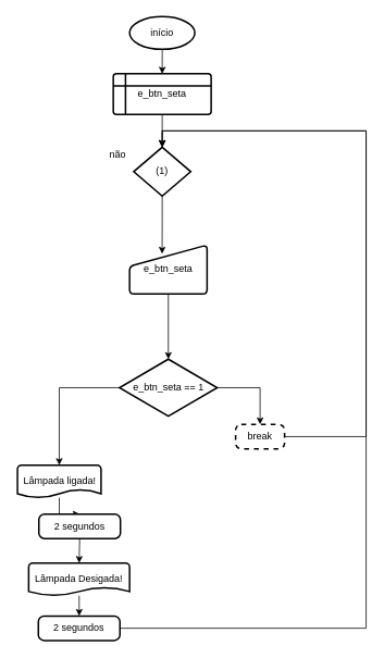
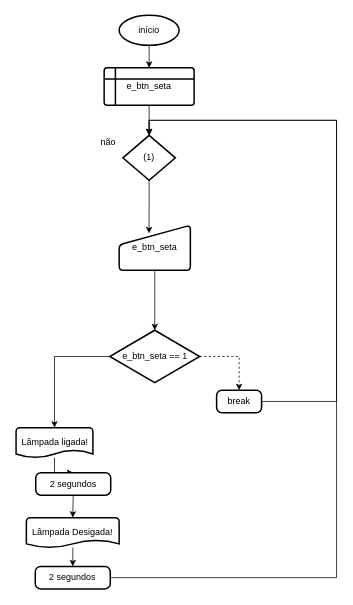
- <mxCell id="10" style="edgeStyle=orthogonalEdgeStyle;rounded=0;orthogonalLoop=1;jettySize=auto;html=1;" edge="1" parent="1" source="12" target="15"><mxGeometry relative="1" as="geometry"><mxPoint x="338" y="570" as="targetPoint" /></mxGeometry></mxCell>
+ <mxCell id="10" style="edgeStyle=orthogonalEdgeStyle;rounded=0;orthogonalLoop=1;jettySize=auto;html=1;dashed=1;" edge="1" parent="1" source="12" target="15"><mxGeometry relative="1" as="geometry"><mxPoint x="338" y="570" as="targetPoint" /></mxGeometry></mxCell>
- <mxCell id="15" value="break" style="rounded=1;whiteSpace=wrap;html=1;absoluteArcSize=1;arcSize=14;strokeWidth=2;dashed=1;" vertex="1" parent="1"><mxGeometry x="288" y="520" width="60" height="30" as="geometry" /></mxCell>
+ <mxCell id="15" value="break" style="rounded=1;whiteSpace=wrap;html=1;absoluteArcSize=1;arcSize=14;strokeWidth=2;" vertex="1" parent="1"><mxGeometry x="288" y="520" width="60" height="30" as="geometry" /></mxCell>
